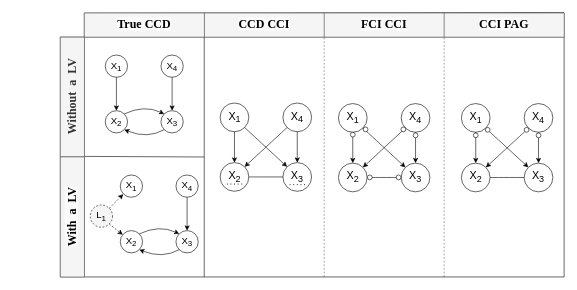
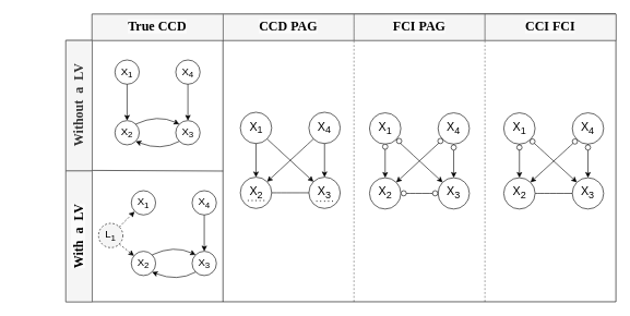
- <mxCell id="12" value="&lt;b style=&quot;border-color: var(--border-color); color: rgb(0, 0, 0); font-family: &amp;quot;Times New Roman&amp;quot;; font-size: 20px; font-style: normal; font-variant-ligatures: normal; font-variant-caps: normal; letter-spacing: normal; orphans: 2; text-indent: 0px; text-transform: none; widows: 2; word-spacing: 0px; -webkit-text-stroke-width: 0px; background-color: rgb(251, 251, 251); text-decoration-thickness: initial; text-decoration-style: initial; text-decoration-color: initial;&quot;&gt;CCD CCI&lt;/b&gt;" style="text;whiteSpace=wrap;html=1;fontSize=20;fontFamily=Times New Roman;align=center;fillColor=#f5f5f5;fontColor=#333333;strokeColor=#666666;" vertex="1" parent="1"><mxGeometry x="340" y="21" width="200" height="40" as="geometry" /></mxCell>
+ <mxCell id="12" value="&lt;b style=&quot;border-color: var(--border-color); color: rgb(0, 0, 0); font-family: &amp;quot;Times New Roman&amp;quot;; font-size: 20px; font-style: normal; font-variant-ligatures: normal; font-variant-caps: normal; letter-spacing: normal; orphans: 2; text-indent: 0px; text-transform: none; widows: 2; word-spacing: 0px; -webkit-text-stroke-width: 0px; background-color: rgb(251, 251, 251); text-decoration-thickness: initial; text-decoration-style: initial; text-decoration-color: initial;&quot;&gt;CCD PAG&lt;/b&gt;" style="text;whiteSpace=wrap;html=1;fontSize=20;fontFamily=Times New Roman;align=center;fillColor=#f5f5f5;fontColor=#333333;strokeColor=#666666;" vertex="1" parent="1"><mxGeometry x="340" y="21" width="200" height="40" as="geometry" /></mxCell>
- <mxCell id="13" value="&lt;b style=&quot;border-color: var(--border-color); color: rgb(0, 0, 0); font-family: &amp;quot;Times New Roman&amp;quot;; font-size: 20px; font-style: normal; font-variant-ligatures: normal; font-variant-caps: normal; letter-spacing: normal; orphans: 2; text-indent: 0px; text-transform: none; widows: 2; word-spacing: 0px; -webkit-text-stroke-width: 0px; background-color: rgb(251, 251, 251); text-decoration-thickness: initial; text-decoration-style: initial; text-decoration-color: initial;&quot;&gt;FCI CCI&lt;/b&gt;" style="text;whiteSpace=wrap;html=1;fontSize=20;fontFamily=Times New Roman;align=center;fillColor=#f5f5f5;fontColor=#333333;strokeColor=#666666;" vertex="1" parent="1"><mxGeometry x="540" y="21" width="200" height="40" as="geometry" /></mxCell>
+ <mxCell id="13" value="&lt;b style=&quot;border-color: var(--border-color); color: rgb(0, 0, 0); font-family: &amp;quot;Times New Roman&amp;quot;; font-size: 20px; font-style: normal; font-variant-ligatures: normal; font-variant-caps: normal; letter-spacing: normal; orphans: 2; text-indent: 0px; text-transform: none; widows: 2; word-spacing: 0px; -webkit-text-stroke-width: 0px; background-color: rgb(251, 251, 251); text-decoration-thickness: initial; text-decoration-style: initial; text-decoration-color: initial;&quot;&gt;FCI PAG&lt;/b&gt;" style="text;whiteSpace=wrap;html=1;fontSize=20;fontFamily=Times New Roman;align=center;fillColor=#f5f5f5;fontColor=#333333;strokeColor=#666666;" vertex="1" parent="1"><mxGeometry x="540" y="21" width="200" height="40" as="geometry" /></mxCell>
- <mxCell id="14" value="&lt;b style=&quot;border-color: var(--border-color); color: rgb(0, 0, 0); font-family: &amp;quot;Times New Roman&amp;quot;; font-size: 20px; font-style: normal; font-variant-ligatures: normal; font-variant-caps: normal; letter-spacing: normal; orphans: 2; text-indent: 0px; text-transform: none; widows: 2; word-spacing: 0px; -webkit-text-stroke-width: 0px; background-color: rgb(251, 251, 251); text-decoration-thickness: initial; text-decoration-style: initial; text-decoration-color: initial;&quot;&gt;CCI PAG&lt;/b&gt;" style="text;whiteSpace=wrap;html=1;fontSize=20;fontFamily=Times New Roman;align=center;fillColor=#f5f5f5;fontColor=#333333;strokeColor=#666666;" vertex="1" parent="1"><mxGeometry x="740" y="21" width="200" height="40" as="geometry" /></mxCell>
+ <mxCell id="14" value="&lt;b style=&quot;border-color: var(--border-color); color: rgb(0, 0, 0); font-family: &amp;quot;Times New Roman&amp;quot;; font-size: 20px; font-style: normal; font-variant-ligatures: normal; font-variant-caps: normal; letter-spacing: normal; orphans: 2; text-indent: 0px; text-transform: none; widows: 2; word-spacing: 0px; -webkit-text-stroke-width: 0px; background-color: rgb(251, 251, 251); text-decoration-thickness: initial; text-decoration-style: initial; text-decoration-color: initial;&quot;&gt;CCI FCI&lt;/b&gt;" style="text;whiteSpace=wrap;html=1;fontSize=20;fontFamily=Times New Roman;align=center;fillColor=#f5f5f5;fontColor=#333333;strokeColor=#666666;" vertex="1" parent="1"><mxGeometry x="740" y="21" width="200" height="40" as="geometry" /></mxCell>
